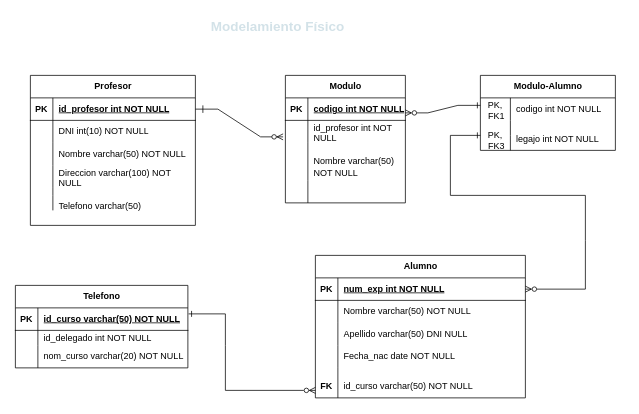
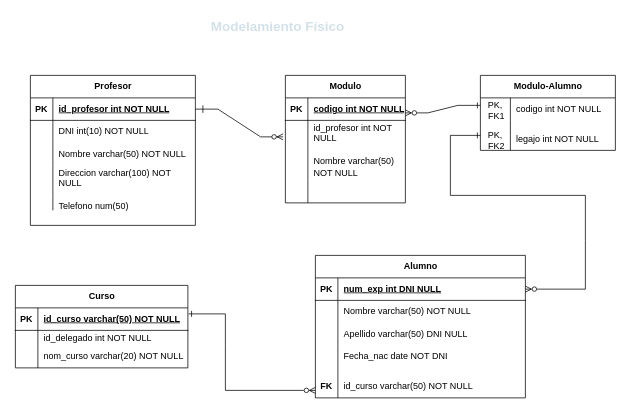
- <mxCell id="46" value="&lt;div&gt;PK,&lt;/div&gt;&lt;div&gt;&amp;nbsp;FK3&lt;/div&gt;" style="shape=partialRectangle;connectable=0;fillColor=none;top=0;left=0;bottom=0;right=0;editable=1;overflow=hidden;whiteSpace=wrap;html=1;" vertex="1" parent="1"><mxGeometry x="640" y="170" width="40" height="30" as="geometry"><mxRectangle width="40" height="30" as="alternateBounds" /></mxGeometry></mxCell>
+ <mxCell id="46" value="&lt;div&gt;PK,&lt;/div&gt;&lt;div&gt;&amp;nbsp;FK2&lt;/div&gt;" style="shape=partialRectangle;connectable=0;fillColor=none;top=0;left=0;bottom=0;right=0;editable=1;overflow=hidden;whiteSpace=wrap;html=1;" vertex="1" parent="1"><mxGeometry x="640" y="170" width="40" height="30" as="geometry"><mxRectangle width="40" height="30" as="alternateBounds" /></mxGeometry></mxCell>
- <mxCell id="44" value="Telefono varchar(50)" style="shape=partialRectangle;connectable=0;fillColor=none;top=0;left=0;bottom=0;right=0;align=left;spacingLeft=6;overflow=hidden;whiteSpace=wrap;html=1;" vertex="1" parent="42"><mxGeometry x="30" width="190" height="30" as="geometry"><mxRectangle width="190" height="30" as="alternateBounds" /></mxGeometry></mxCell>
+ <mxCell id="44" value="Telefono num(50)" style="shape=partialRectangle;connectable=0;fillColor=none;top=0;left=0;bottom=0;right=0;align=left;spacingLeft=6;overflow=hidden;whiteSpace=wrap;html=1;" vertex="1" parent="42"><mxGeometry x="30" width="190" height="30" as="geometry"><mxRectangle width="190" height="30" as="alternateBounds" /></mxGeometry></mxCell>
- <mxCell id="52" value="num_exp int NOT NULL" style="shape=partialRectangle;connectable=0;fillColor=none;top=0;left=0;bottom=0;right=0;align=left;spacingLeft=6;fontStyle=5;overflow=hidden;whiteSpace=wrap;html=1;" vertex="1" parent="50"><mxGeometry x="30" width="250" height="30" as="geometry"><mxRectangle width="250" height="30" as="alternateBounds" /></mxGeometry></mxCell>
+ <mxCell id="52" value="num_exp int DNI NULL" style="shape=partialRectangle;connectable=0;fillColor=none;top=0;left=0;bottom=0;right=0;align=left;spacingLeft=6;fontStyle=5;overflow=hidden;whiteSpace=wrap;html=1;" vertex="1" parent="50"><mxGeometry x="30" width="250" height="30" as="geometry"><mxRectangle width="250" height="30" as="alternateBounds" /></mxGeometry></mxCell>
- <mxCell id="66" value="Telefono" style="shape=table;startSize=30;container=1;collapsible=1;childLayout=tableLayout;fixedRows=1;rowLines=0;fontStyle=1;align=center;resizeLast=1;html=1;" vertex="1" parent="1"><mxGeometry y="380" width="230" height="110" as="geometry" x="20" /></mxCell>
+ <mxCell id="66" value="Curso" style="shape=table;startSize=30;container=1;collapsible=1;childLayout=tableLayout;fixedRows=1;rowLines=0;fontStyle=1;align=center;resizeLast=1;html=1;" vertex="1" parent="1"><mxGeometry y="380" width="230" height="110" as="geometry" x="20" /></mxCell>
- <mxCell id="61" value="Fecha_nac date NOT NULL" style="shape=partialRectangle;connectable=0;fillColor=none;top=0;left=0;bottom=0;right=0;align=left;spacingLeft=6;overflow=hidden;whiteSpace=wrap;html=1;" vertex="1" parent="59"><mxGeometry x="30" width="250" height="30" as="geometry"><mxRectangle width="250" height="30" as="alternateBounds" /></mxGeometry></mxCell>
+ <mxCell id="61" value="Fecha_nac date NOT DNI" style="shape=partialRectangle;connectable=0;fillColor=none;top=0;left=0;bottom=0;right=0;align=left;spacingLeft=6;overflow=hidden;whiteSpace=wrap;html=1;" vertex="1" parent="59"><mxGeometry x="30" width="250" height="30" as="geometry"><mxRectangle width="250" height="30" as="alternateBounds" /></mxGeometry></mxCell>
